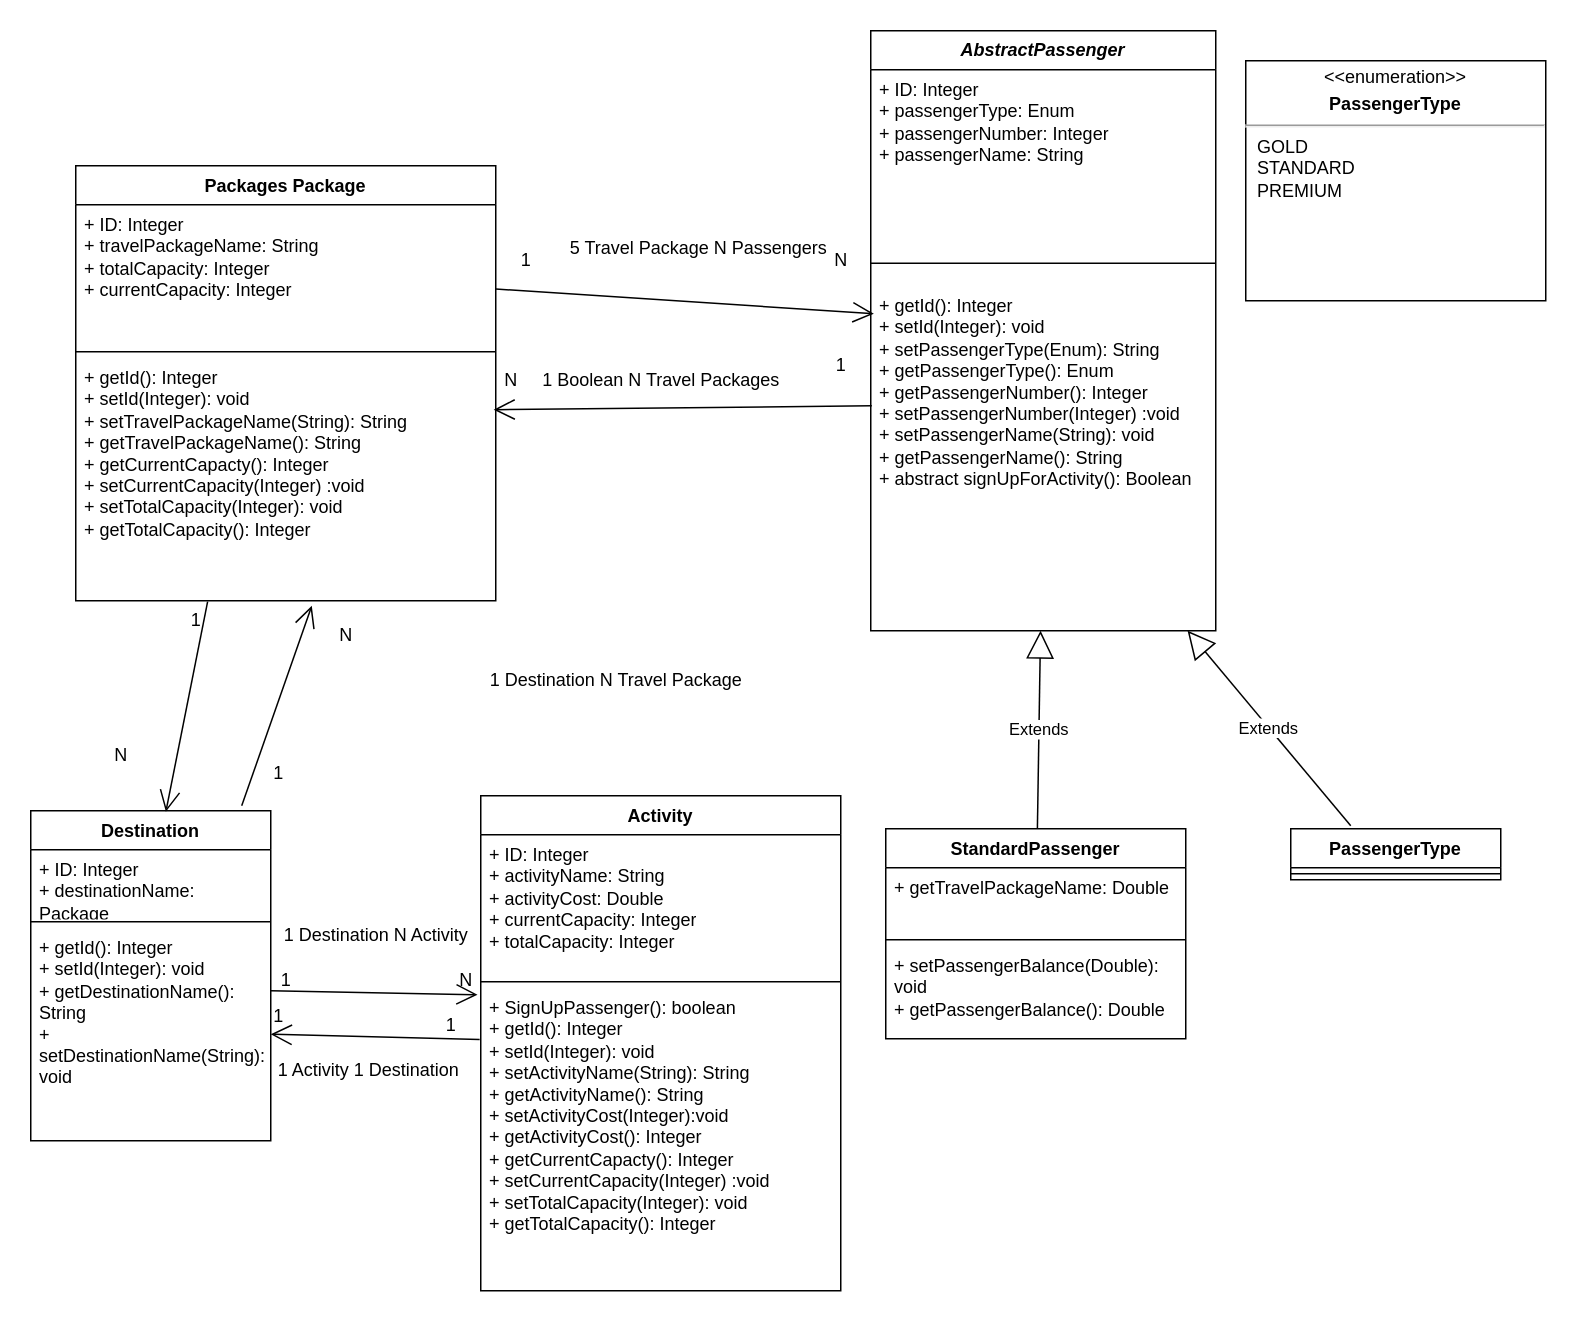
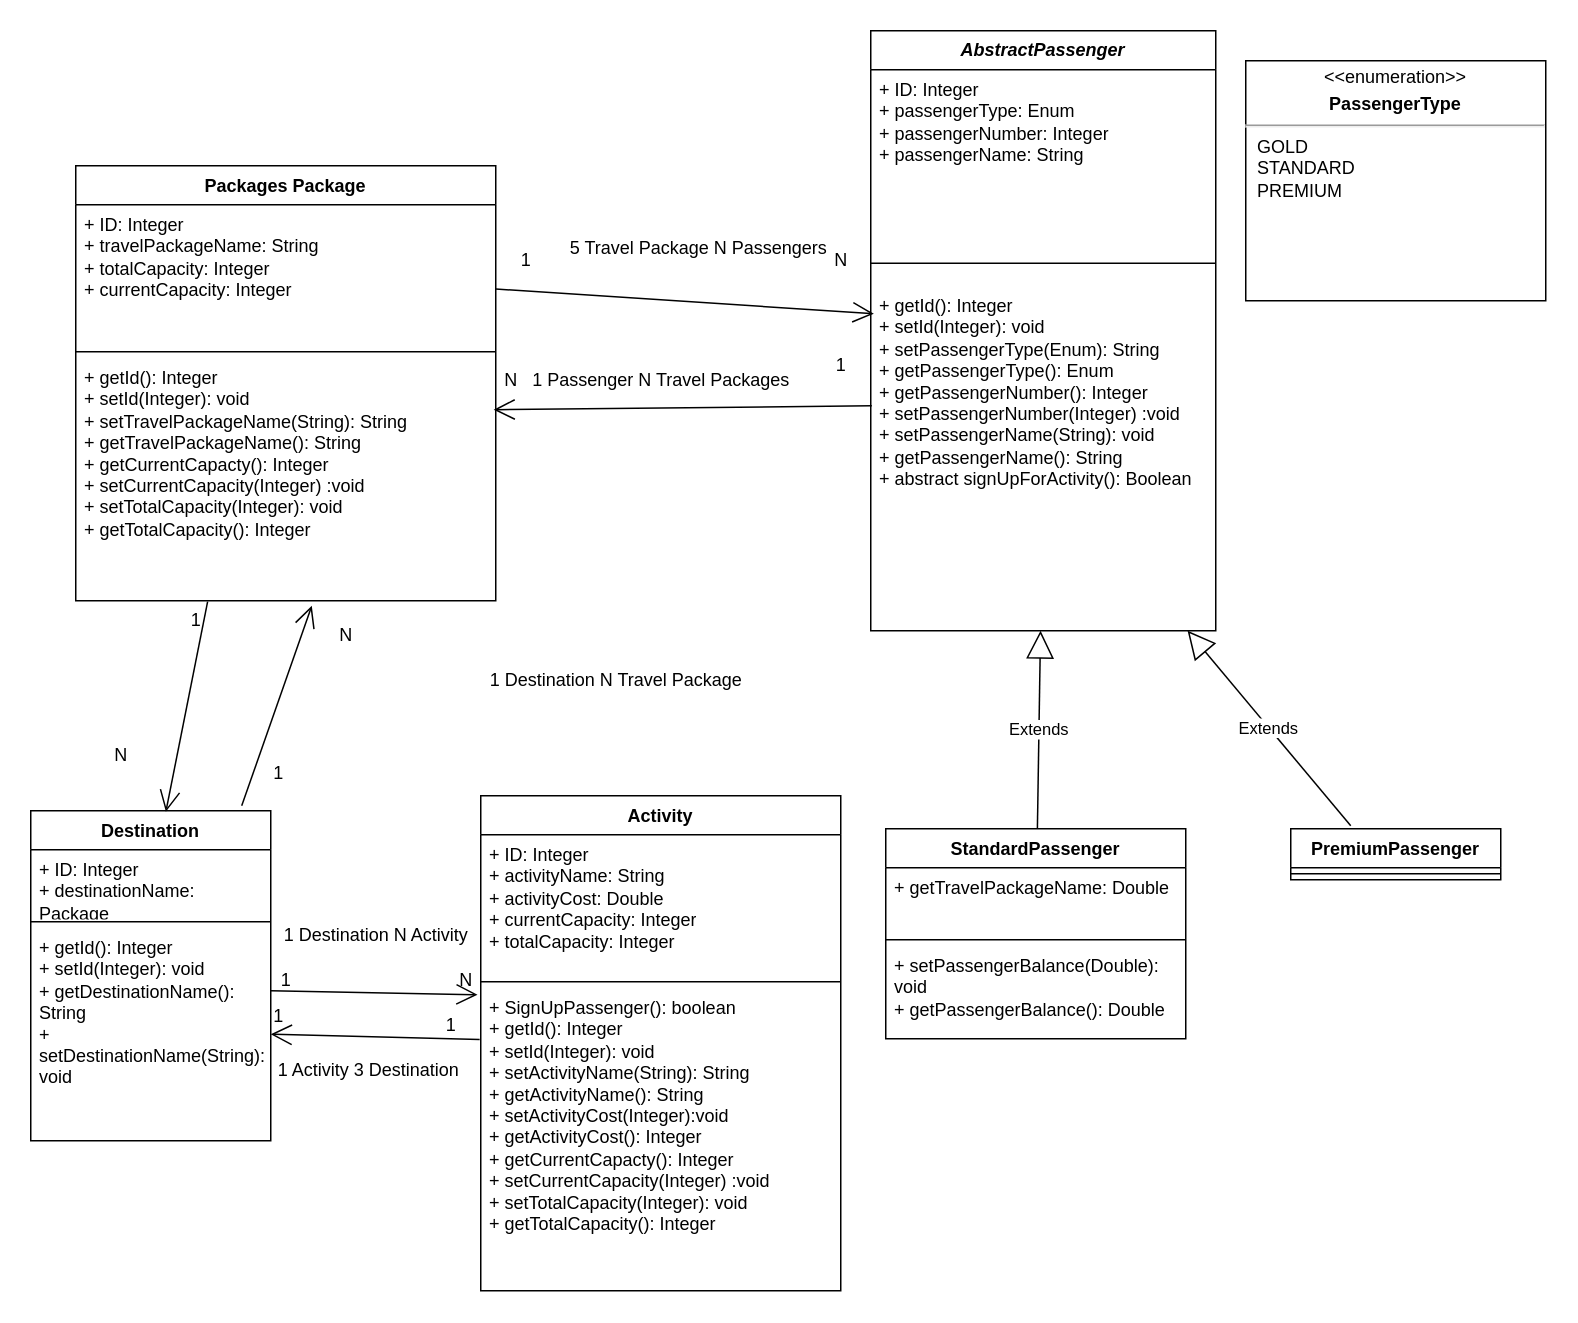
- <mxCell id="42" value="1 Boolean N Travel Packages" style="text;html=1;align=center;verticalAlign=middle;resizable=0;points=[];autosize=1;strokeColor=none;fillColor=none;" vertex="1" parent="1"><mxGeometry x="345" y="238" width="190" height="30" as="geometry" /></mxCell>
+ <mxCell id="42" value="1 Passenger N Travel Packages" style="text;html=1;align=center;verticalAlign=middle;resizable=0;points=[];autosize=1;strokeColor=none;fillColor=none;" vertex="1" parent="1"><mxGeometry x="345" y="238" width="190" height="30" as="geometry" /></mxCell>
- <mxCell id="23" value="PassengerType" style="swimlane;fontStyle=1;align=center;verticalAlign=top;childLayout=stackLayout;horizontal=1;startSize=26;horizontalStack=0;resizeParent=1;resizeParentMax=0;resizeLast=0;collapsible=1;marginBottom=0;whiteSpace=wrap;html=1;" vertex="1" parent="1"><mxGeometry x="860" y="552" width="140" height="34" as="geometry" /></mxCell>
+ <mxCell id="23" value="PremiumPassenger" style="swimlane;fontStyle=1;align=center;verticalAlign=top;childLayout=stackLayout;horizontal=1;startSize=26;horizontalStack=0;resizeParent=1;resizeParentMax=0;resizeLast=0;collapsible=1;marginBottom=0;whiteSpace=wrap;html=1;" vertex="1" parent="1"><mxGeometry x="860" y="552" width="140" height="34" as="geometry" /></mxCell>
- <mxCell id="34" value="1 Activity 1 Destination" style="text;html=1;align=center;verticalAlign=middle;resizable=0;points=[];autosize=1;strokeColor=none;fillColor=none;" vertex="1" parent="1"><mxGeometry x="175" y="698" width="140" height="30" as="geometry" /></mxCell>
+ <mxCell id="34" value="1 Activity 3 Destination" style="text;html=1;align=center;verticalAlign=middle;resizable=0;points=[];autosize=1;strokeColor=none;fillColor=none;" vertex="1" parent="1"><mxGeometry x="175" y="698" width="140" height="30" as="geometry" /></mxCell>
